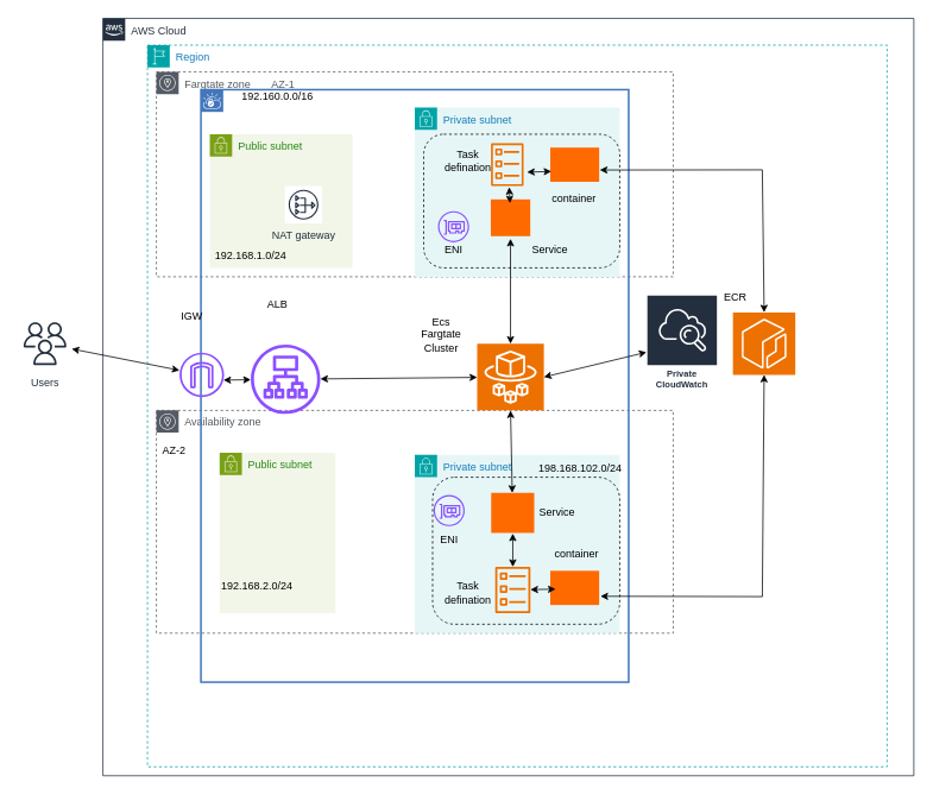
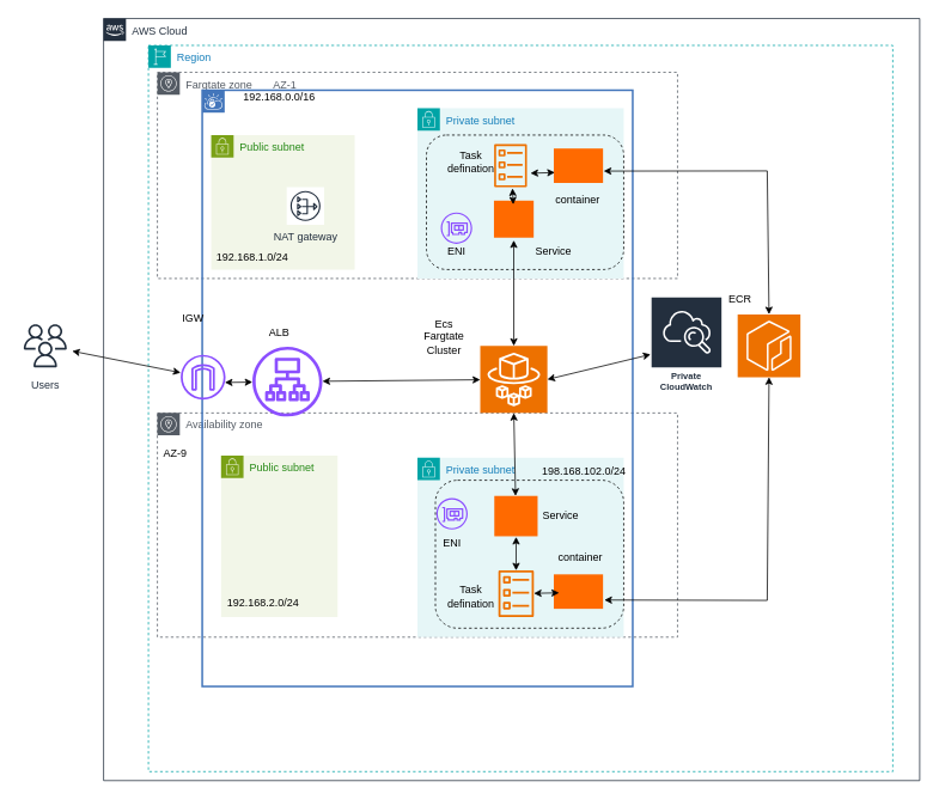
- <mxCell id="42" value="192.160.0.0/16&lt;div&gt;&lt;br&gt;&lt;/div&gt;" style="text;html=1;align=center;verticalAlign=middle;whiteSpace=wrap;rounded=0;" parent="6" vertex="1"><mxGeometry x="56" width="60" height="30" as="geometry" /></mxCell>
+ <mxCell id="42" value="192.168.0.0/16&lt;div&gt;&lt;br&gt;&lt;/div&gt;" style="text;html=1;align=center;verticalAlign=middle;whiteSpace=wrap;rounded=0;" parent="6" vertex="1"><mxGeometry x="56" width="60" height="30" as="geometry" /></mxCell>
- <mxCell id="32" value="ALB" style="text;html=1;align=center;verticalAlign=middle;whiteSpace=wrap;rounded=0;" parent="6" vertex="1"><mxGeometry x="56" y="226" width="60" height="30" as="geometry" /></mxCell>
+ <mxCell id="32" value="ALB" style="text;html=1;align=center;verticalAlign=middle;whiteSpace=wrap;rounded=0;" parent="6" vertex="1"><mxGeometry x="56" y="256" width="60" height="30" as="geometry" /></mxCell>
- <mxCell id="54" value="AZ-2" style="text;html=1;align=center;verticalAlign=middle;whiteSpace=wrap;rounded=0;" vertex="1" parent="3"><mxGeometry y="440" width="60" height="30" as="geometry" /></mxCell>
+ <mxCell id="54" value="AZ-9" style="text;html=1;align=center;verticalAlign=middle;whiteSpace=wrap;rounded=0;" vertex="1" parent="3"><mxGeometry y="440" width="60" height="30" as="geometry" /></mxCell>
- <mxCell id="44" value="192.168.2.0/24" style="text;html=1;align=center;verticalAlign=middle;whiteSpace=wrap;rounded=0;" parent="6" vertex="1"><mxGeometry x="32.8" y="542.47" width="60" height="30" as="geometry" /></mxCell>
+ <mxCell id="44" value="192.168.2.0/24" style="text;html=1;align=center;verticalAlign=middle;whiteSpace=wrap;rounded=0;" parent="6" vertex="1"><mxGeometry x="37.8" y="557.47" width="60" height="30" as="geometry" /></mxCell>
